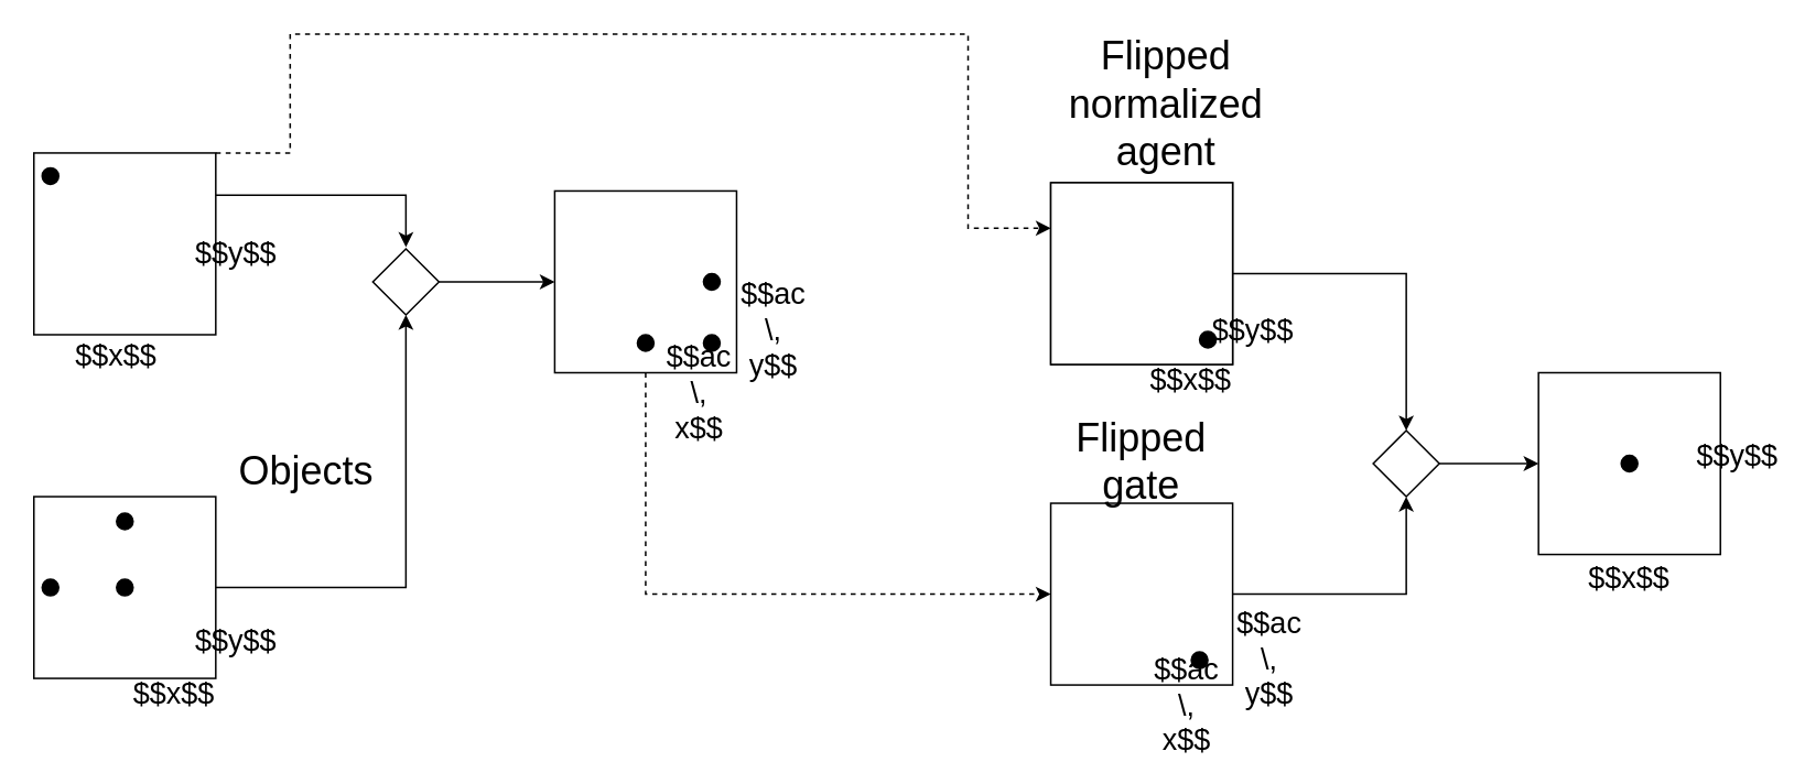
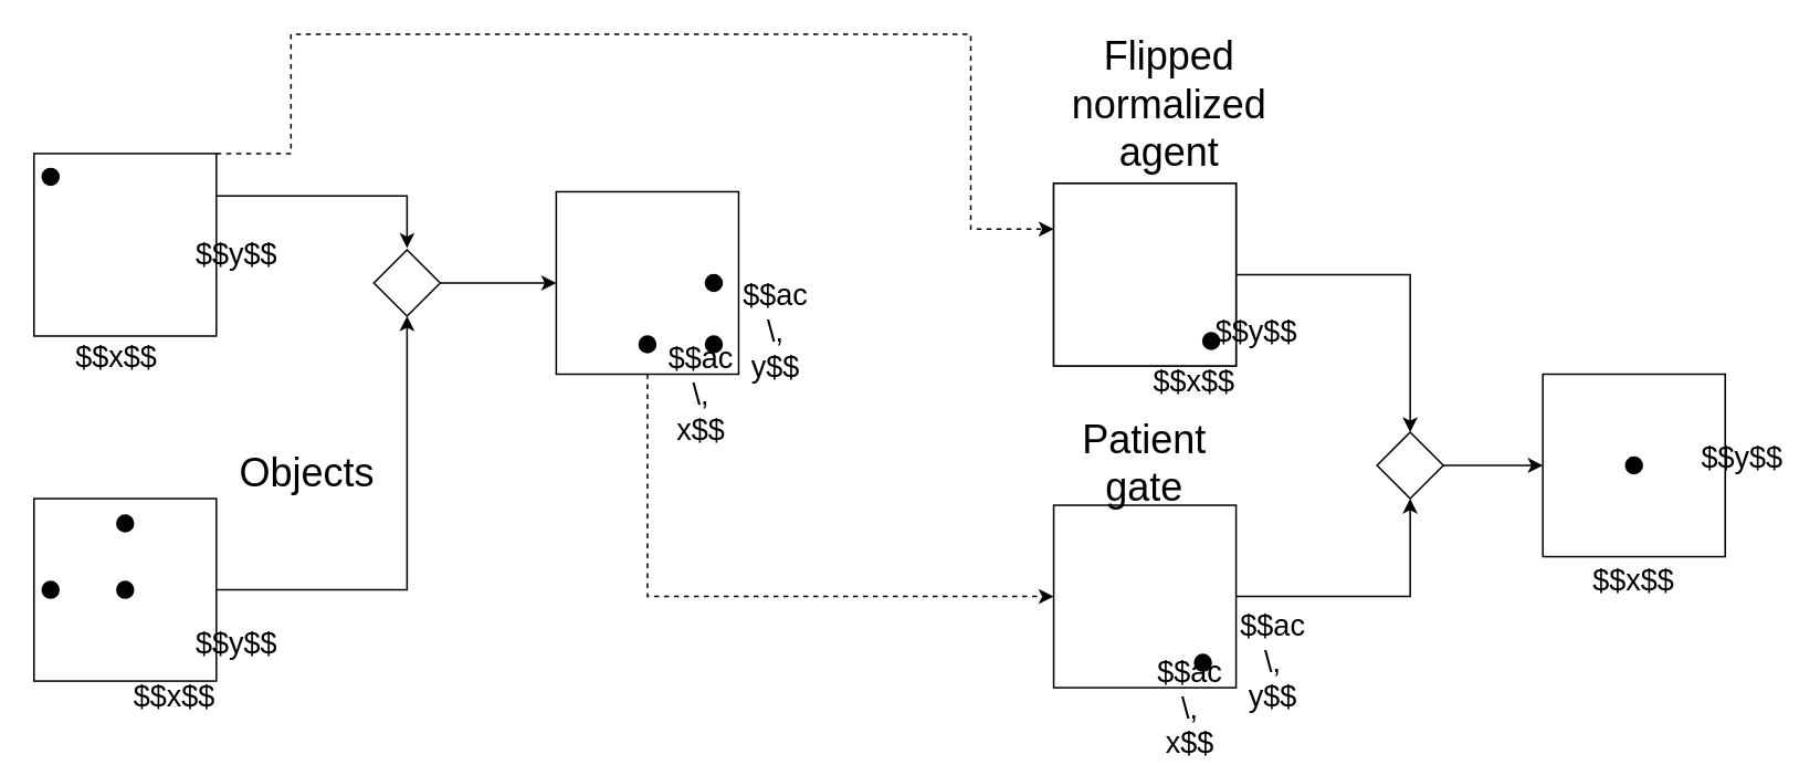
- <mxCell id="32" value="&lt;font style=&quot;font-size: 24px&quot;&gt;Flipped gate&lt;br&gt;&lt;/font&gt;" style="text;html=1;strokeColor=none;fillColor=none;align=center;verticalAlign=middle;whiteSpace=wrap;rounded=0;" vertex="1" parent="1"><mxGeometry x="660" y="264" width="60" height="30" as="geometry" /></mxCell>
+ <mxCell id="32" value="&lt;font style=&quot;font-size: 24px&quot;&gt;Patient gate&lt;br&gt;&lt;/font&gt;" style="text;html=1;strokeColor=none;fillColor=none;align=center;verticalAlign=middle;whiteSpace=wrap;rounded=0;" vertex="1" parent="1"><mxGeometry x="660" y="264" width="60" height="30" as="geometry" /></mxCell>
